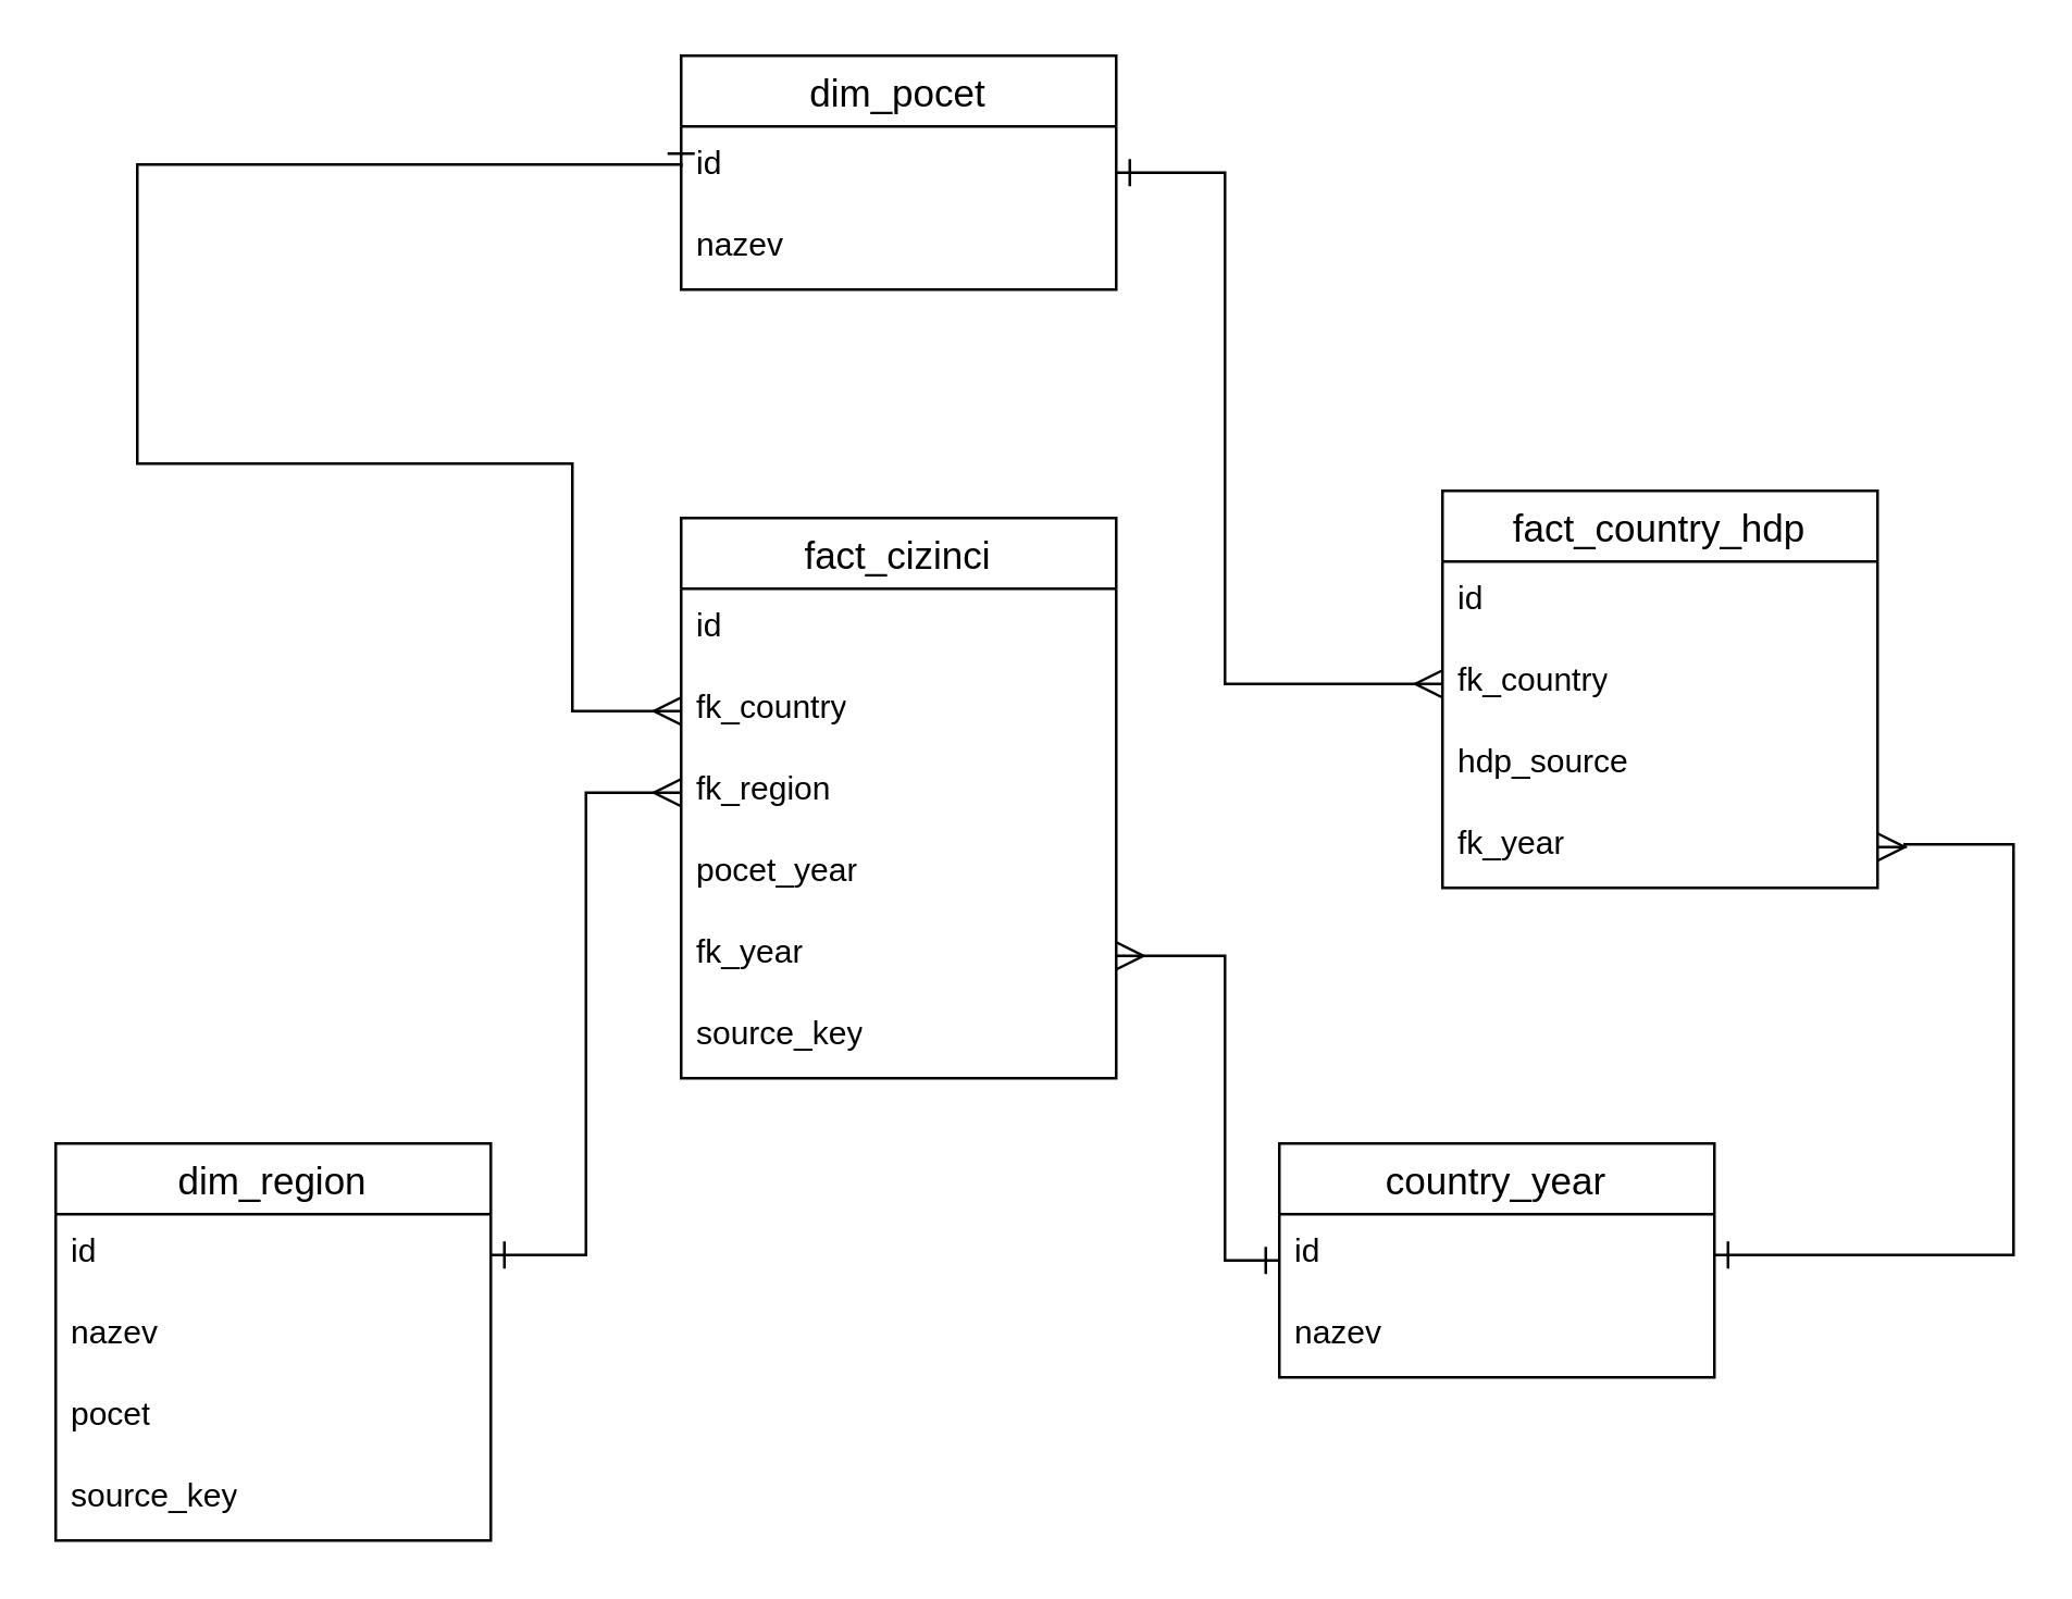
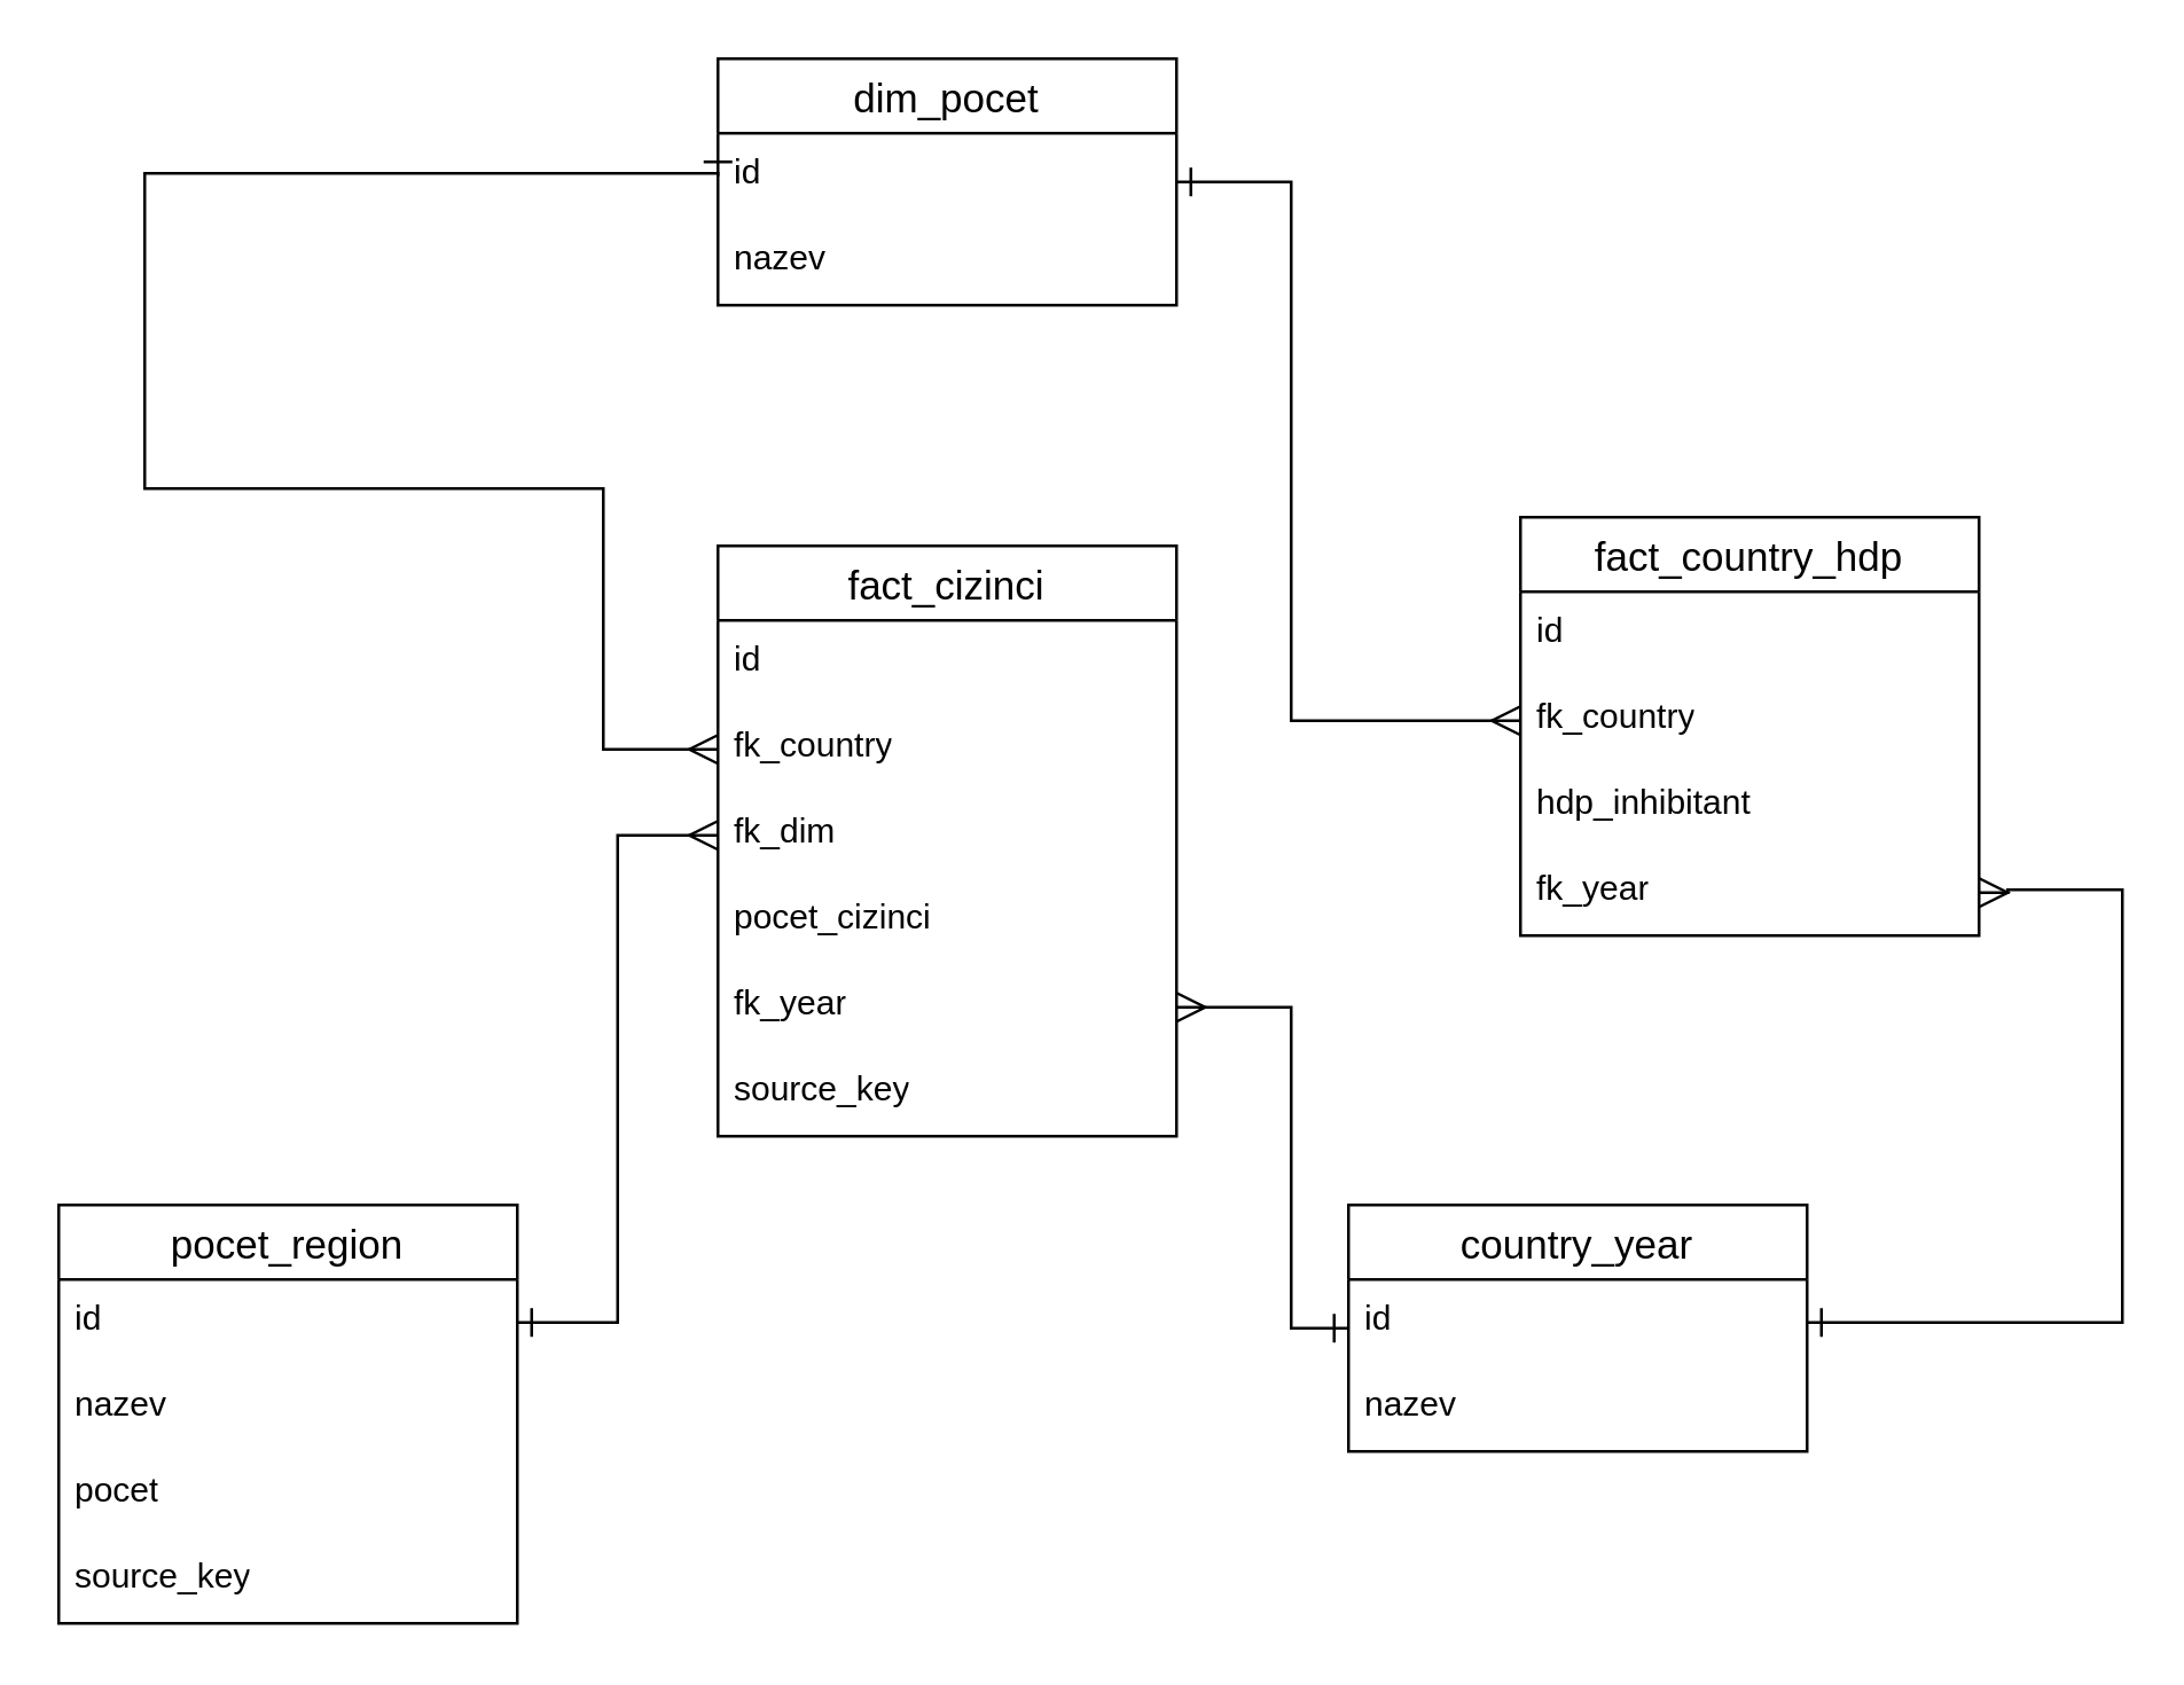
- <mxCell id="12" value="hdp_source" style="text;strokeColor=none;fillColor=none;spacingLeft=4;spacingRight=4;overflow=hidden;rotatable=0;points=[[0,0.5],[1,0.5]];portConstraint=eastwest;fontSize=12;whiteSpace=wrap;html=1;" vertex="1" parent="9"><mxGeometry y="86" width="160" height="30" as="geometry" /></mxCell>
+ <mxCell id="12" value="hdp_inhibitant" style="text;strokeColor=none;fillColor=none;spacingLeft=4;spacingRight=4;overflow=hidden;rotatable=0;points=[[0,0.5],[1,0.5]];portConstraint=eastwest;fontSize=12;whiteSpace=wrap;html=1;" vertex="1" parent="9"><mxGeometry y="86" width="160" height="30" as="geometry" /></mxCell>
- <mxCell id="5" value="fk_region" style="text;strokeColor=none;fillColor=none;spacingLeft=4;spacingRight=4;overflow=hidden;rotatable=0;points=[[0,0.5],[1,0.5]];portConstraint=eastwest;fontSize=12;whiteSpace=wrap;html=1;" vertex="1" parent="2"><mxGeometry y="86" width="160" height="30" as="geometry" /></mxCell>
+ <mxCell id="5" value="fk_dim" style="text;strokeColor=none;fillColor=none;spacingLeft=4;spacingRight=4;overflow=hidden;rotatable=0;points=[[0,0.5],[1,0.5]];portConstraint=eastwest;fontSize=12;whiteSpace=wrap;html=1;" vertex="1" parent="2"><mxGeometry y="86" width="160" height="30" as="geometry" /></mxCell>
- <mxCell id="6" value="pocet_year" style="text;strokeColor=none;fillColor=none;spacingLeft=4;spacingRight=4;overflow=hidden;rotatable=0;points=[[0,0.5],[1,0.5]];portConstraint=eastwest;fontSize=12;whiteSpace=wrap;html=1;" vertex="1" parent="2"><mxGeometry y="116" width="160" height="30" as="geometry" /></mxCell>
+ <mxCell id="6" value="pocet_cizinci" style="text;strokeColor=none;fillColor=none;spacingLeft=4;spacingRight=4;overflow=hidden;rotatable=0;points=[[0,0.5],[1,0.5]];portConstraint=eastwest;fontSize=12;whiteSpace=wrap;html=1;" vertex="1" parent="2"><mxGeometry y="116" width="160" height="30" as="geometry" /></mxCell>
- <mxCell id="22" value="dim_region" style="swimlane;fontStyle=0;childLayout=stackLayout;horizontal=1;startSize=26;horizontalStack=0;resizeParent=1;resizeParentMax=0;resizeLast=0;collapsible=1;marginBottom=0;align=center;fontSize=14;" vertex="1" parent="1"><mxGeometry x="20" y="420" width="160" height="146" as="geometry" /></mxCell>
+ <mxCell id="22" value="pocet_region" style="swimlane;fontStyle=0;childLayout=stackLayout;horizontal=1;startSize=26;horizontalStack=0;resizeParent=1;resizeParentMax=0;resizeLast=0;collapsible=1;marginBottom=0;align=center;fontSize=14;" vertex="1" parent="1"><mxGeometry x="20" y="420" width="160" height="146" as="geometry" /></mxCell>
